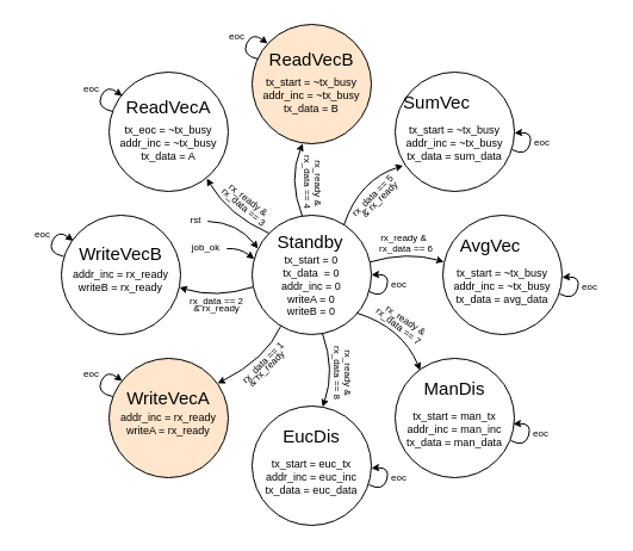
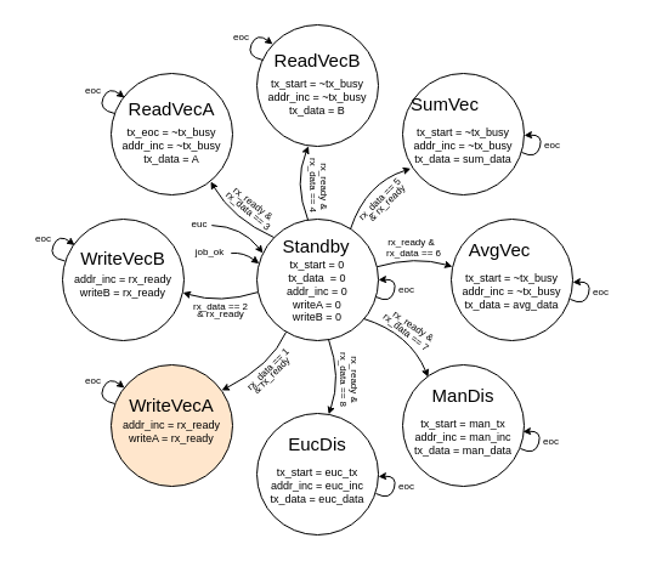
- <mxCell id="6" value="tx_start = ~tx_busy&lt;br style=&quot;font-size: 9px;&quot;&gt;addr_inc = ~tx_busy&lt;br style=&quot;font-size: 9px;&quot;&gt;tx_data = B&lt;br style=&quot;font-size: 9px;&quot;&gt;&lt;br style=&quot;font-size: 9px;&quot;&gt;&amp;nbsp;" style="ellipse;whiteSpace=wrap;html=1;aspect=fixed;fontSize=9;verticalAlign=bottom;fillColor=#ffe6cc;" parent="1" vertex="1"><mxGeometry x="211" y="20" width="100" height="100" as="geometry" /></mxCell>
+ <mxCell id="6" value="tx_start = ~tx_busy&lt;br style=&quot;font-size: 9px;&quot;&gt;addr_inc = ~tx_busy&lt;br style=&quot;font-size: 9px;&quot;&gt;tx_data = B&lt;br style=&quot;font-size: 9px;&quot;&gt;&lt;br style=&quot;font-size: 9px;&quot;&gt;&amp;nbsp;" style="ellipse;whiteSpace=wrap;html=1;aspect=fixed;fontSize=9;verticalAlign=bottom;" parent="1" vertex="1"><mxGeometry x="211" y="20" width="100" height="100" as="geometry" /></mxCell>
- <mxCell id="20" value="rst" style="text;html=1;strokeColor=none;fillColor=none;align=center;verticalAlign=middle;whiteSpace=wrap;rounded=0;fontSize=8;" parent="1" vertex="1"><mxGeometry x="154" y="174" width="20" height="20" as="geometry" /></mxCell>
+ <mxCell id="20" value="euc" style="text;html=1;strokeColor=none;fillColor=none;align=center;verticalAlign=middle;whiteSpace=wrap;rounded=0;fontSize=8;" parent="1" vertex="1"><mxGeometry x="154" y="174" width="20" height="20" as="geometry" /></mxCell>
